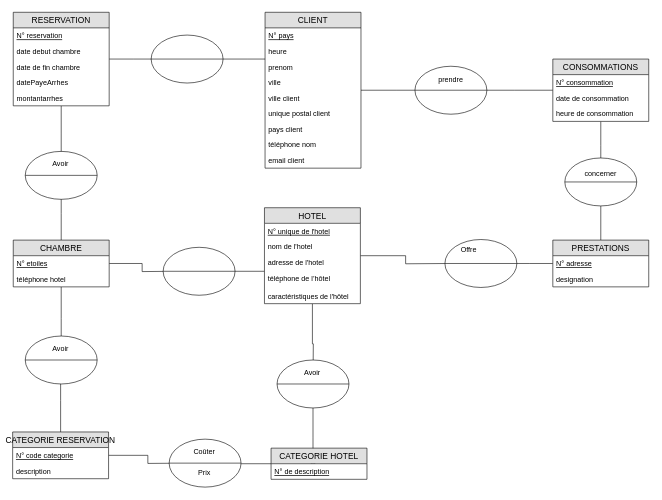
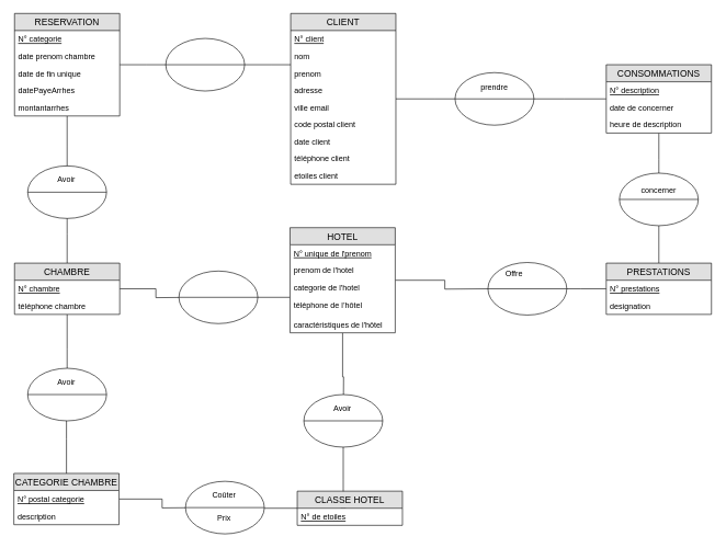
- <mxCell id="5" value="N° reservation" style="text;strokeColor=none;fillColor=none;spacingLeft=4;spacingRight=4;overflow=hidden;rotatable=0;points=[[0,0.5],[1,0.5]];portConstraint=eastwest;fontSize=12;fontStyle=4" parent="4" vertex="1"><mxGeometry y="26" width="160" height="26" as="geometry" /></mxCell>
+ <mxCell id="5" value="N° categorie" style="text;strokeColor=none;fillColor=none;spacingLeft=4;spacingRight=4;overflow=hidden;rotatable=0;points=[[0,0.5],[1,0.5]];portConstraint=eastwest;fontSize=12;fontStyle=4" parent="4" vertex="1"><mxGeometry y="26" width="160" height="26" as="geometry" /></mxCell>
- <mxCell id="15" value="N° pays" style="text;strokeColor=none;fillColor=none;spacingLeft=4;spacingRight=4;overflow=hidden;rotatable=0;points=[[0,0.5],[1,0.5]];portConstraint=eastwest;fontSize=12;fontStyle=4" parent="14" vertex="1"><mxGeometry y="26" width="160" height="26" as="geometry" /></mxCell>
+ <mxCell id="15" value="N° client" style="text;strokeColor=none;fillColor=none;spacingLeft=4;spacingRight=4;overflow=hidden;rotatable=0;points=[[0,0.5],[1,0.5]];portConstraint=eastwest;fontSize=12;fontStyle=4" parent="14" vertex="1"><mxGeometry y="26" width="160" height="26" as="geometry" /></mxCell>
- <mxCell id="6" value="date debut chambre" style="text;strokeColor=none;fillColor=none;spacingLeft=4;spacingRight=4;overflow=hidden;rotatable=0;points=[[0,0.5],[1,0.5]];portConstraint=eastwest;fontSize=12;" parent="4" vertex="1"><mxGeometry y="52" width="160" height="26" as="geometry" /></mxCell>
+ <mxCell id="6" value="date prenom chambre" style="text;strokeColor=none;fillColor=none;spacingLeft=4;spacingRight=4;overflow=hidden;rotatable=0;points=[[0,0.5],[1,0.5]];portConstraint=eastwest;fontSize=12;" parent="4" vertex="1"><mxGeometry y="52" width="160" height="26" as="geometry" /></mxCell>
- <mxCell id="16" value="heure" style="text;strokeColor=none;fillColor=none;spacingLeft=4;spacingRight=4;overflow=hidden;rotatable=0;points=[[0,0.5],[1,0.5]];portConstraint=eastwest;fontSize=12;" parent="14" vertex="1"><mxGeometry y="52" width="160" height="26" as="geometry" /></mxCell>
+ <mxCell id="16" value="nom" style="text;strokeColor=none;fillColor=none;spacingLeft=4;spacingRight=4;overflow=hidden;rotatable=0;points=[[0,0.5],[1,0.5]];portConstraint=eastwest;fontSize=12;" parent="14" vertex="1"><mxGeometry y="52" width="160" height="26" as="geometry" /></mxCell>
- <mxCell id="7" value="date de fin chambre" style="text;strokeColor=none;fillColor=none;spacingLeft=4;spacingRight=4;overflow=hidden;rotatable=0;points=[[0,0.5],[1,0.5]];portConstraint=eastwest;fontSize=12;" parent="4" vertex="1"><mxGeometry y="78" width="160" height="26" as="geometry" /></mxCell>
+ <mxCell id="7" value="date de fin unique" style="text;strokeColor=none;fillColor=none;spacingLeft=4;spacingRight=4;overflow=hidden;rotatable=0;points=[[0,0.5],[1,0.5]];portConstraint=eastwest;fontSize=12;" parent="4" vertex="1"><mxGeometry y="78" width="160" height="26" as="geometry" /></mxCell>
- <mxCell id="18" value="ville" style="text;strokeColor=none;fillColor=none;spacingLeft=4;spacingRight=4;overflow=hidden;rotatable=0;points=[[0,0.5],[1,0.5]];portConstraint=eastwest;fontSize=12;" parent="14" vertex="1"><mxGeometry y="104" width="160" height="26" as="geometry" /></mxCell>
+ <mxCell id="18" value="adresse" style="text;strokeColor=none;fillColor=none;spacingLeft=4;spacingRight=4;overflow=hidden;rotatable=0;points=[[0,0.5],[1,0.5]];portConstraint=eastwest;fontSize=12;" parent="14" vertex="1"><mxGeometry y="104" width="160" height="26" as="geometry" /></mxCell>
- <mxCell id="27" value="N° consommation" style="text;strokeColor=none;fillColor=none;spacingLeft=4;spacingRight=4;overflow=hidden;rotatable=0;points=[[0,0.5],[1,0.5]];portConstraint=eastwest;fontSize=12;fontStyle=4" parent="26" vertex="1"><mxGeometry y="26" width="160" height="26" as="geometry" /></mxCell>
+ <mxCell id="27" value="N° description" style="text;strokeColor=none;fillColor=none;spacingLeft=4;spacingRight=4;overflow=hidden;rotatable=0;points=[[0,0.5],[1,0.5]];portConstraint=eastwest;fontSize=12;fontStyle=4" parent="26" vertex="1"><mxGeometry y="26" width="160" height="26" as="geometry" /></mxCell>
- <mxCell id="19" value="ville client" style="text;strokeColor=none;fillColor=none;spacingLeft=4;spacingRight=4;overflow=hidden;rotatable=0;points=[[0,0.5],[1,0.5]];portConstraint=eastwest;fontSize=12;" parent="14" vertex="1"><mxGeometry y="130" width="160" height="26" as="geometry" /></mxCell>
+ <mxCell id="19" value="ville email" style="text;strokeColor=none;fillColor=none;spacingLeft=4;spacingRight=4;overflow=hidden;rotatable=0;points=[[0,0.5],[1,0.5]];portConstraint=eastwest;fontSize=12;" parent="14" vertex="1"><mxGeometry y="130" width="160" height="26" as="geometry" /></mxCell>
- <mxCell id="28" value="date de consommation" style="text;strokeColor=none;fillColor=none;spacingLeft=4;spacingRight=4;overflow=hidden;rotatable=0;points=[[0,0.5],[1,0.5]];portConstraint=eastwest;fontSize=12;" parent="26" vertex="1"><mxGeometry y="52" width="160" height="26" as="geometry" /></mxCell>
+ <mxCell id="28" value="date de concerner" style="text;strokeColor=none;fillColor=none;spacingLeft=4;spacingRight=4;overflow=hidden;rotatable=0;points=[[0,0.5],[1,0.5]];portConstraint=eastwest;fontSize=12;" parent="26" vertex="1"><mxGeometry y="52" width="160" height="26" as="geometry" /></mxCell>
- <mxCell id="20" value="unique postal client" style="text;strokeColor=none;fillColor=none;spacingLeft=4;spacingRight=4;overflow=hidden;rotatable=0;points=[[0,0.5],[1,0.5]];portConstraint=eastwest;fontSize=12;" parent="14" vertex="1"><mxGeometry y="156" width="160" height="26" as="geometry" /></mxCell>
+ <mxCell id="20" value="code postal client" style="text;strokeColor=none;fillColor=none;spacingLeft=4;spacingRight=4;overflow=hidden;rotatable=0;points=[[0,0.5],[1,0.5]];portConstraint=eastwest;fontSize=12;" parent="14" vertex="1"><mxGeometry y="156" width="160" height="26" as="geometry" /></mxCell>
- <mxCell id="29" value="heure de consommation" style="text;strokeColor=none;fillColor=none;spacingLeft=4;spacingRight=4;overflow=hidden;rotatable=0;points=[[0,0.5],[1,0.5]];portConstraint=eastwest;fontSize=12;" parent="26" vertex="1"><mxGeometry y="78" width="160" height="26" as="geometry" /></mxCell>
+ <mxCell id="29" value="heure de description" style="text;strokeColor=none;fillColor=none;spacingLeft=4;spacingRight=4;overflow=hidden;rotatable=0;points=[[0,0.5],[1,0.5]];portConstraint=eastwest;fontSize=12;" parent="26" vertex="1"><mxGeometry y="78" width="160" height="26" as="geometry" /></mxCell>
- <mxCell id="21" value="pays client" style="text;strokeColor=none;fillColor=none;spacingLeft=4;spacingRight=4;overflow=hidden;rotatable=0;points=[[0,0.5],[1,0.5]];portConstraint=eastwest;fontSize=12;" parent="14" vertex="1"><mxGeometry y="182" width="160" height="26" as="geometry" /></mxCell>
+ <mxCell id="21" value="date client" style="text;strokeColor=none;fillColor=none;spacingLeft=4;spacingRight=4;overflow=hidden;rotatable=0;points=[[0,0.5],[1,0.5]];portConstraint=eastwest;fontSize=12;" parent="14" vertex="1"><mxGeometry y="182" width="160" height="26" as="geometry" /></mxCell>
- <mxCell id="22" value="téléphone nom" style="text;strokeColor=none;fillColor=none;spacingLeft=4;spacingRight=4;overflow=hidden;rotatable=0;points=[[0,0.5],[1,0.5]];portConstraint=eastwest;fontSize=12;" parent="14" vertex="1"><mxGeometry y="208" width="160" height="26" as="geometry" /></mxCell>
+ <mxCell id="22" value="téléphone client" style="text;strokeColor=none;fillColor=none;spacingLeft=4;spacingRight=4;overflow=hidden;rotatable=0;points=[[0,0.5],[1,0.5]];portConstraint=eastwest;fontSize=12;" parent="14" vertex="1"><mxGeometry y="208" width="160" height="26" as="geometry" /></mxCell>
- <mxCell id="23" value="email client" style="text;strokeColor=none;fillColor=none;spacingLeft=4;spacingRight=4;overflow=hidden;rotatable=0;points=[[0,0.5],[1,0.5]];portConstraint=eastwest;fontSize=12;" parent="14" vertex="1"><mxGeometry y="234" width="160" height="26" as="geometry" /></mxCell>
+ <mxCell id="23" value="etoiles client" style="text;strokeColor=none;fillColor=none;spacingLeft=4;spacingRight=4;overflow=hidden;rotatable=0;points=[[0,0.5],[1,0.5]];portConstraint=eastwest;fontSize=12;" parent="14" vertex="1"><mxGeometry y="234" width="160" height="26" as="geometry" /></mxCell>
- <mxCell id="40" value="N° unique de l'hotel" style="text;strokeColor=none;fillColor=none;spacingLeft=4;spacingRight=4;overflow=hidden;rotatable=0;points=[[0,0.5],[1,0.5]];portConstraint=eastwest;fontSize=12;fontStyle=4" parent="39" vertex="1"><mxGeometry y="26" width="160" height="26" as="geometry" /></mxCell>
+ <mxCell id="40" value="N° unique de l'prenom" style="text;strokeColor=none;fillColor=none;spacingLeft=4;spacingRight=4;overflow=hidden;rotatable=0;points=[[0,0.5],[1,0.5]];portConstraint=eastwest;fontSize=12;fontStyle=4" parent="39" vertex="1"><mxGeometry y="26" width="160" height="26" as="geometry" /></mxCell>
- <mxCell id="41" value="nom de l'hotel" style="text;strokeColor=none;fillColor=none;spacingLeft=4;spacingRight=4;overflow=hidden;rotatable=0;points=[[0,0.5],[1,0.5]];portConstraint=eastwest;fontSize=12;fontStyle=0" parent="39" vertex="1"><mxGeometry y="52" width="160" height="26" as="geometry" /></mxCell>
+ <mxCell id="41" value="prenom de l'hotel" style="text;strokeColor=none;fillColor=none;spacingLeft=4;spacingRight=4;overflow=hidden;rotatable=0;points=[[0,0.5],[1,0.5]];portConstraint=eastwest;fontSize=12;fontStyle=0" parent="39" vertex="1"><mxGeometry y="52" width="160" height="26" as="geometry" /></mxCell>
- <mxCell id="42" value="adresse de l'hotel" style="text;strokeColor=none;fillColor=none;spacingLeft=4;spacingRight=4;overflow=hidden;rotatable=0;points=[[0,0.5],[1,0.5]];portConstraint=eastwest;fontSize=12;fontStyle=0" parent="39" vertex="1"><mxGeometry y="78" width="160" height="26" as="geometry" /></mxCell>
+ <mxCell id="42" value="categorie de l'hotel" style="text;strokeColor=none;fillColor=none;spacingLeft=4;spacingRight=4;overflow=hidden;rotatable=0;points=[[0,0.5],[1,0.5]];portConstraint=eastwest;fontSize=12;fontStyle=0" parent="39" vertex="1"><mxGeometry y="78" width="160" height="26" as="geometry" /></mxCell>
- <mxCell id="34" value="N° etoiles" style="text;strokeColor=none;fillColor=none;spacingLeft=4;spacingRight=4;overflow=hidden;rotatable=0;points=[[0,0.5],[1,0.5]];portConstraint=eastwest;fontSize=12;fontStyle=4" parent="33" vertex="1"><mxGeometry y="26" width="160" height="26" as="geometry" /></mxCell>
+ <mxCell id="34" value="N° chambre" style="text;strokeColor=none;fillColor=none;spacingLeft=4;spacingRight=4;overflow=hidden;rotatable=0;points=[[0,0.5],[1,0.5]];portConstraint=eastwest;fontSize=12;fontStyle=4" parent="33" vertex="1"><mxGeometry y="26" width="160" height="26" as="geometry" /></mxCell>
- <mxCell id="71" value="N° adresse" style="text;strokeColor=none;fillColor=none;spacingLeft=4;spacingRight=4;overflow=hidden;rotatable=0;points=[[0,0.5],[1,0.5]];portConstraint=eastwest;fontSize=12;fontStyle=4" parent="70" vertex="1"><mxGeometry y="26" width="160" height="26" as="geometry" /></mxCell>
+ <mxCell id="71" value="N° prestations" style="text;strokeColor=none;fillColor=none;spacingLeft=4;spacingRight=4;overflow=hidden;rotatable=0;points=[[0,0.5],[1,0.5]];portConstraint=eastwest;fontSize=12;fontStyle=4" parent="70" vertex="1"><mxGeometry y="26" width="160" height="26" as="geometry" /></mxCell>
- <mxCell id="35" value="téléphone hotel" style="text;strokeColor=none;fillColor=none;spacingLeft=4;spacingRight=4;overflow=hidden;rotatable=0;points=[[0,0.5],[1,0.5]];portConstraint=eastwest;fontSize=12;fontStyle=0" parent="33" vertex="1"><mxGeometry y="52" width="160" height="26" as="geometry" /></mxCell>
+ <mxCell id="35" value="téléphone chambre" style="text;strokeColor=none;fillColor=none;spacingLeft=4;spacingRight=4;overflow=hidden;rotatable=0;points=[[0,0.5],[1,0.5]];portConstraint=eastwest;fontSize=12;fontStyle=0" parent="33" vertex="1"><mxGeometry y="52" width="160" height="26" as="geometry" /></mxCell>
- <mxCell id="52" value="CATEGORIE RESERVATION" style="swimlane;fontStyle=0;childLayout=stackLayout;horizontal=1;startSize=26;fillColor=#e0e0e0;horizontalStack=0;resizeParent=1;resizeParentMax=0;resizeLast=0;collapsible=1;marginBottom=0;swimlaneFillColor=#ffffff;align=center;fontSize=14;" parent="1" vertex="1"><mxGeometry x="20" y="720" width="160" height="78" as="geometry" /></mxCell>
+ <mxCell id="52" value="CATEGORIE CHAMBRE" style="swimlane;fontStyle=0;childLayout=stackLayout;horizontal=1;startSize=26;fillColor=#e0e0e0;horizontalStack=0;resizeParent=1;resizeParentMax=0;resizeLast=0;collapsible=1;marginBottom=0;swimlaneFillColor=#ffffff;align=center;fontSize=14;" parent="1" vertex="1"><mxGeometry x="20" y="720" width="160" height="78" as="geometry" /></mxCell>
- <mxCell id="53" value="N° code categorie" style="text;strokeColor=none;fillColor=none;spacingLeft=4;spacingRight=4;overflow=hidden;rotatable=0;points=[[0,0.5],[1,0.5]];portConstraint=eastwest;fontSize=12;fontStyle=4" parent="52" vertex="1"><mxGeometry y="26" width="160" height="26" as="geometry" /></mxCell>
+ <mxCell id="53" value="N° postal categorie" style="text;strokeColor=none;fillColor=none;spacingLeft=4;spacingRight=4;overflow=hidden;rotatable=0;points=[[0,0.5],[1,0.5]];portConstraint=eastwest;fontSize=12;fontStyle=4" parent="52" vertex="1"><mxGeometry y="26" width="160" height="26" as="geometry" /></mxCell>
- <mxCell id="60" value="CATEGORIE HOTEL" style="swimlane;fontStyle=0;childLayout=stackLayout;horizontal=1;startSize=26;fillColor=#e0e0e0;horizontalStack=0;resizeParent=1;resizeParentMax=0;resizeLast=0;collapsible=1;marginBottom=0;swimlaneFillColor=#ffffff;align=center;fontSize=14;" parent="1" vertex="1"><mxGeometry x="451" y="747" width="160" height="52" as="geometry" /></mxCell>
+ <mxCell id="60" value="CLASSE HOTEL" style="swimlane;fontStyle=0;childLayout=stackLayout;horizontal=1;startSize=26;fillColor=#e0e0e0;horizontalStack=0;resizeParent=1;resizeParentMax=0;resizeLast=0;collapsible=1;marginBottom=0;swimlaneFillColor=#ffffff;align=center;fontSize=14;" parent="1" vertex="1"><mxGeometry x="451" y="747" width="160" height="52" as="geometry" /></mxCell>
- <mxCell id="61" value="N° de description" style="text;strokeColor=none;fillColor=none;spacingLeft=4;spacingRight=4;overflow=hidden;rotatable=0;points=[[0,0.5],[1,0.5]];portConstraint=eastwest;fontSize=12;fontStyle=4" parent="60" vertex="1"><mxGeometry y="26" width="160" height="26" as="geometry" /></mxCell>
+ <mxCell id="61" value="N° de etoiles" style="text;strokeColor=none;fillColor=none;spacingLeft=4;spacingRight=4;overflow=hidden;rotatable=0;points=[[0,0.5],[1,0.5]];portConstraint=eastwest;fontSize=12;fontStyle=4" parent="60" vertex="1"><mxGeometry y="26" width="160" height="26" as="geometry" /></mxCell>
